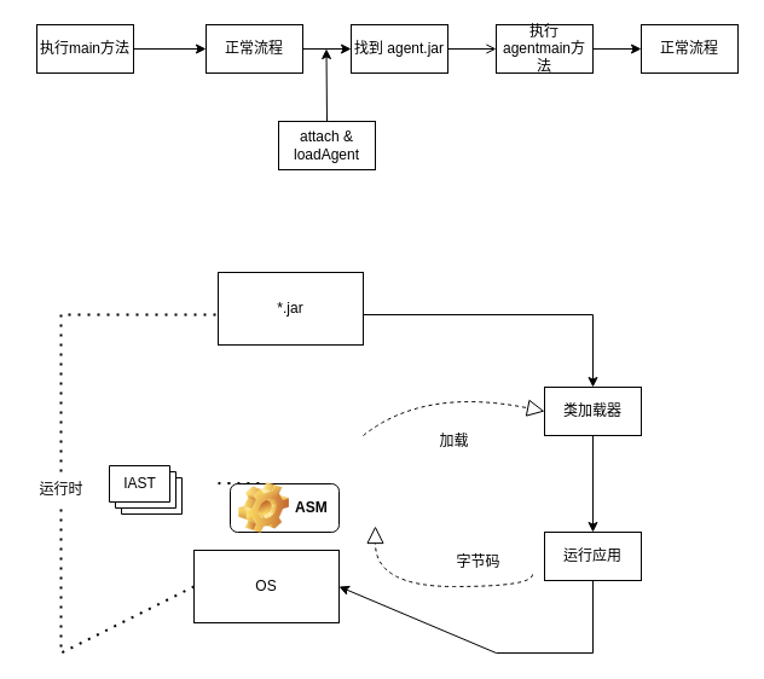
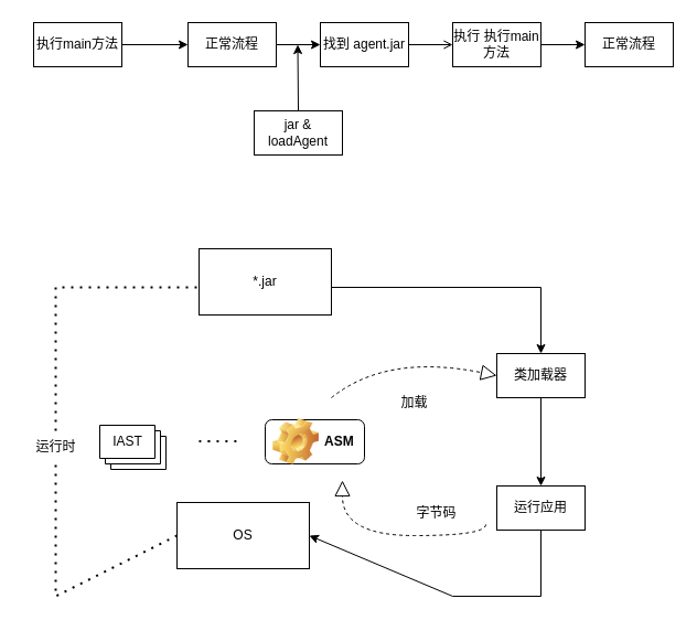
- <mxCell id="9" value="执行 agentmain方法" style="rounded=0;whiteSpace=wrap;html=1;" parent="1" vertex="1"><mxGeometry x="410" y="20" width="80" height="40" as="geometry" /></mxCell>
+ <mxCell id="9" value="执行 执行main方法" style="rounded=0;whiteSpace=wrap;html=1;" parent="1" vertex="1"><mxGeometry x="410" y="20" width="80" height="40" as="geometry" /></mxCell>
- <mxCell id="11" value="attach &amp;amp; loadAgent" style="rounded=0;whiteSpace=wrap;html=1;" parent="1" vertex="1"><mxGeometry x="230" y="100" width="80" height="40" as="geometry" /></mxCell>
+ <mxCell id="11" value="jar &amp;amp; loadAgent" style="rounded=0;whiteSpace=wrap;html=1;" parent="1" vertex="1"><mxGeometry x="230" y="100" width="80" height="40" as="geometry" /></mxCell>
- <mxCell id="17" value="ASM" style="label;whiteSpace=wrap;html=1;image=img/clipart/Gear_128x128.png" vertex="1" parent="1"><mxGeometry x="190" y="400" width="90" height="40" as="geometry" /></mxCell>
+ <mxCell id="17" value="ASM" style="label;whiteSpace=wrap;html=1;image=img/clipart/Gear_128x128.png" vertex="1" parent="1"><mxGeometry x="240" y="380" width="90" height="40" as="geometry" /></mxCell>
